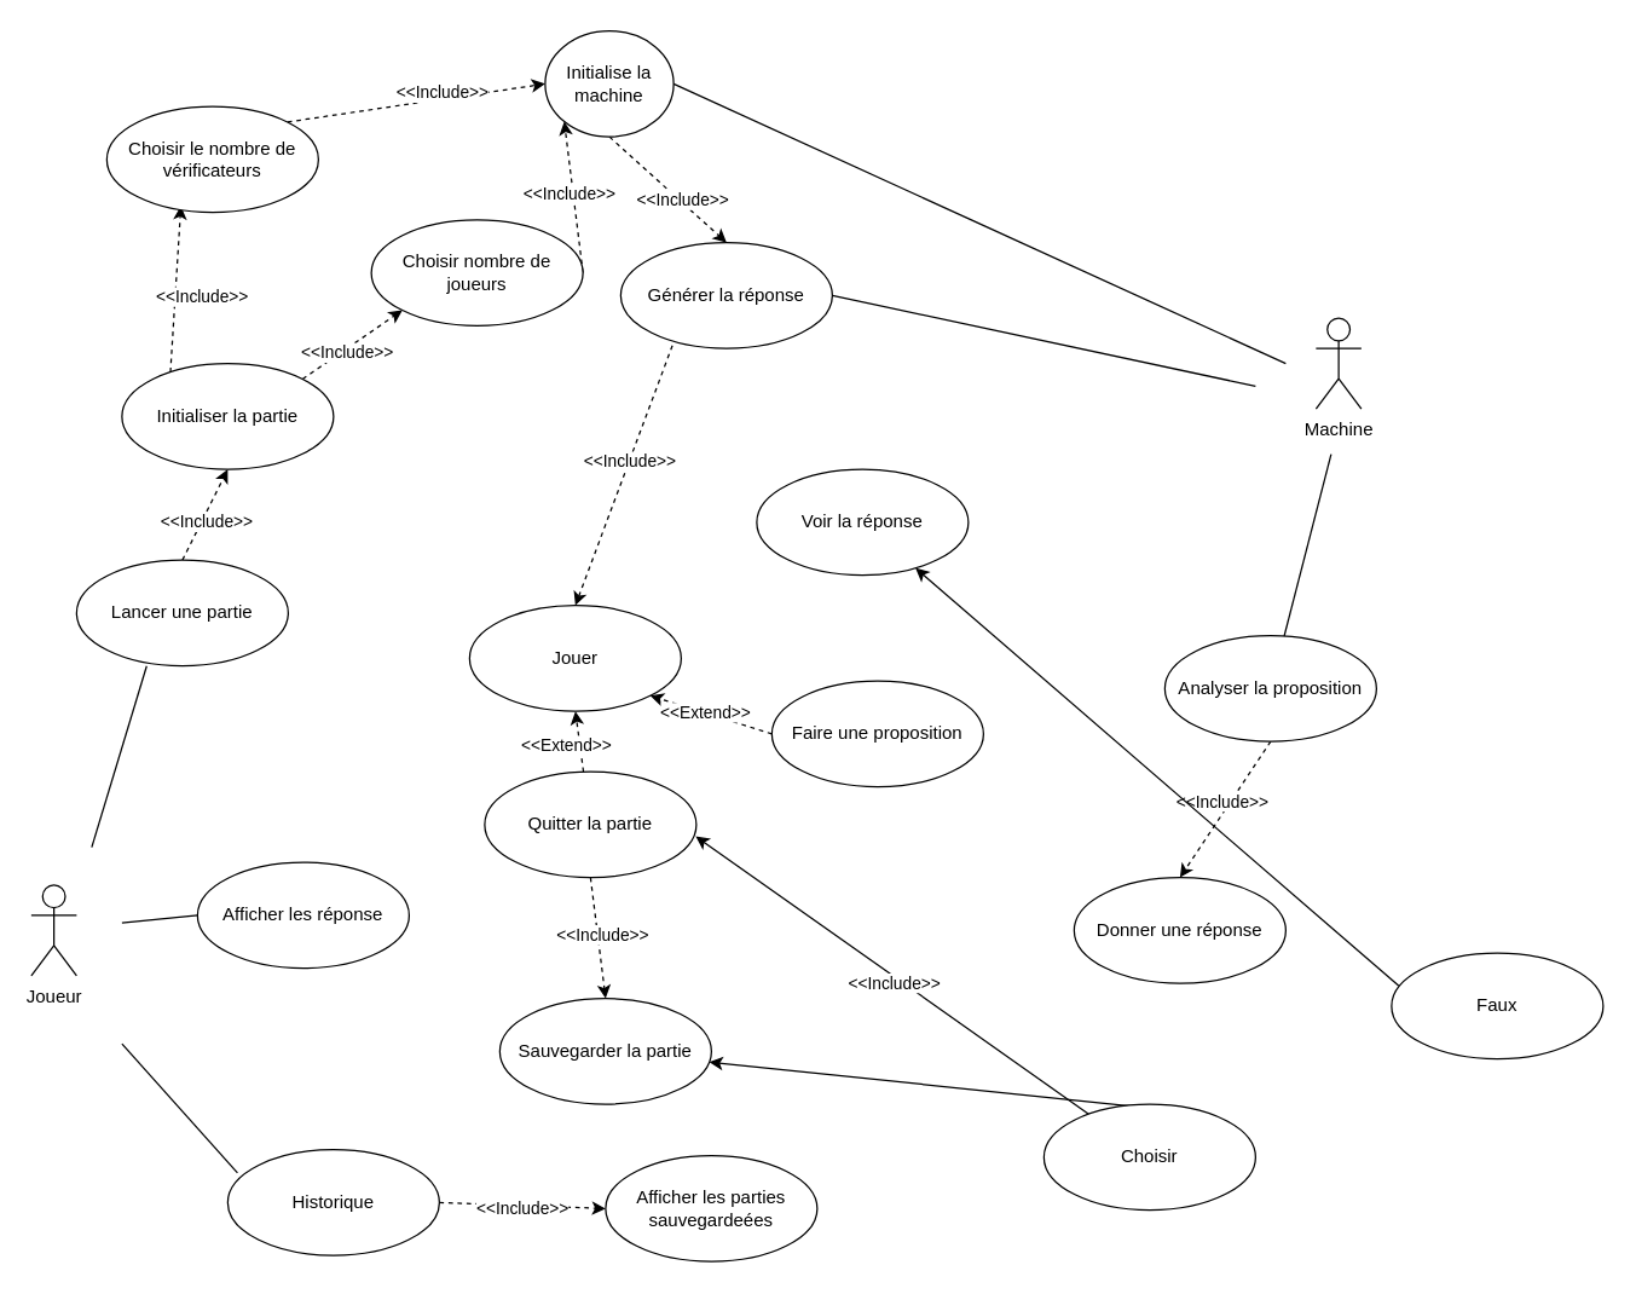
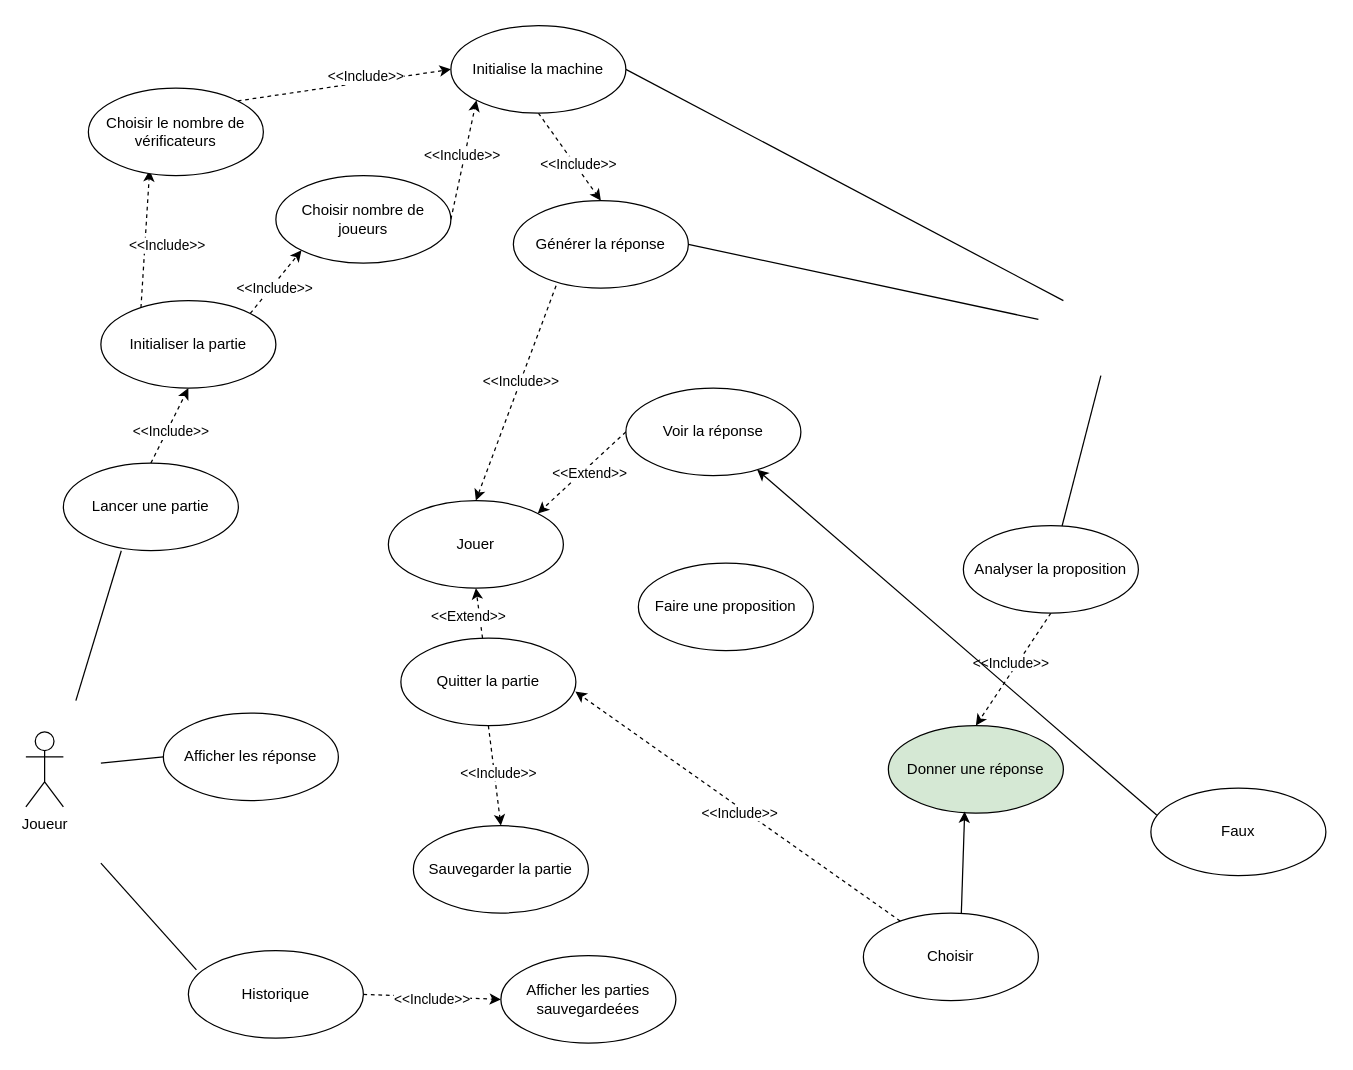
- <mxCell id="27" value="Initialise la machine" style="ellipse;whiteSpace=wrap;html=1;" vertex="1" parent="1"><mxGeometry x="360" y="20" width="85" height="70" as="geometry" /></mxCell>
+ <mxCell id="27" value="Initialise la machine" style="ellipse;whiteSpace=wrap;html=1;" vertex="1" parent="1"><mxGeometry x="360" y="20" width="140" height="70" as="geometry" /></mxCell>
- <mxCell id="53" value="Choisir nombre de joueurs" style="ellipse;whiteSpace=wrap;html=1;" vertex="1" parent="1"><mxGeometry x="245" y="145" width="140" height="70" as="geometry" /></mxCell>
+ <mxCell id="53" value="Choisir nombre de joueurs" style="ellipse;whiteSpace=wrap;html=1;" vertex="1" parent="1"><mxGeometry x="220" y="140" width="140" height="70" as="geometry" /></mxCell>
- <mxCell id="28" value="Machine" style="shape=umlActor;verticalLabelPosition=bottom;verticalAlign=top;html=1;" vertex="1" parent="1"><mxGeometry x="870" y="210" width="30" height="60" as="geometry" /></mxCell>
+ <mxCell id="55" style="rounded=0;orthogonalLoop=1;jettySize=auto;html=1;exitX=0;exitY=0.5;exitDx=0;exitDy=0;entryX=1;entryY=0;entryDx=0;entryDy=0;dashed=1;" edge="1" parent="1" source="57" target="39"><mxGeometry relative="1" as="geometry" /></mxCell>
+ <mxCell id="56" value="&amp;lt;&amp;lt;Extend&amp;gt;&amp;gt;" style="edgeLabel;html=1;align=center;verticalAlign=middle;resizable=0;points=[];" vertex="1" connectable="0" parent="55"><mxGeometry x="-0.224" y="1" relative="1" as="geometry"><mxPoint x="-3" y="7" as="offset" /></mxGeometry></mxCell>
- <mxCell id="29" style="rounded=0;orthogonalLoop=1;jettySize=auto;html=1;exitX=0;exitY=0.5;exitDx=0;exitDy=0;entryX=1;entryY=1;entryDx=0;entryDy=0;dashed=1;" edge="1" parent="1" source="31" target="39"><mxGeometry relative="1" as="geometry" /></mxCell>
- <mxCell id="30" value="&amp;lt;&amp;lt;Extend&amp;gt;&amp;gt;" style="edgeLabel;html=1;align=center;verticalAlign=middle;resizable=0;points=[];" vertex="1" connectable="0" parent="29"><mxGeometry x="0.103" relative="1" as="geometry"><mxPoint as="offset" /></mxGeometry></mxCell>
- <mxCell id="36" style="rounded=0;orthogonalLoop=1;jettySize=auto;html=1;entryX=0.997;entryY=0.611;entryDx=0;entryDy=0;dashed=0;entryPerimeter=0;" edge="1" parent="1" source="43" target="19"><mxGeometry relative="1" as="geometry" /></mxCell>
+ <mxCell id="36" style="rounded=0;orthogonalLoop=1;jettySize=auto;html=1;entryX=0.997;entryY=0.611;entryDx=0;entryDy=0;dashed=1;entryPerimeter=0;" edge="1" parent="1" source="43" target="19"><mxGeometry relative="1" as="geometry" /></mxCell>
- <mxCell id="38" value="Donner une réponse" style="ellipse;whiteSpace=wrap;html=1;" vertex="1" parent="1"><mxGeometry x="710" y="580" width="140" height="70" as="geometry" /></mxCell>
+ <mxCell id="38" value="Donner une réponse" style="ellipse;whiteSpace=wrap;html=1;fillColor=#d5e8d4;" vertex="1" parent="1"><mxGeometry x="710" y="580" width="140" height="70" as="geometry" /></mxCell>
- <mxCell id="42" style="rounded=0;orthogonalLoop=1;jettySize=auto;html=1;exitX=0.559;exitY=0.048;exitDx=0;exitDy=0;exitPerimeter=0;" edge="1" parent="1" source="43" target="46"><mxGeometry relative="1" as="geometry" /></mxCell>
+ <mxCell id="42" style="rounded=0;orthogonalLoop=1;jettySize=auto;html=1;exitX=0.559;exitY=0.048;exitDx=0;exitDy=0;entryX=0.436;entryY=0.982;entryDx=0;entryDy=0;entryPerimeter=0;exitPerimeter=0;" edge="1" parent="1" source="43" target="38"><mxGeometry relative="1" as="geometry" /></mxCell>
